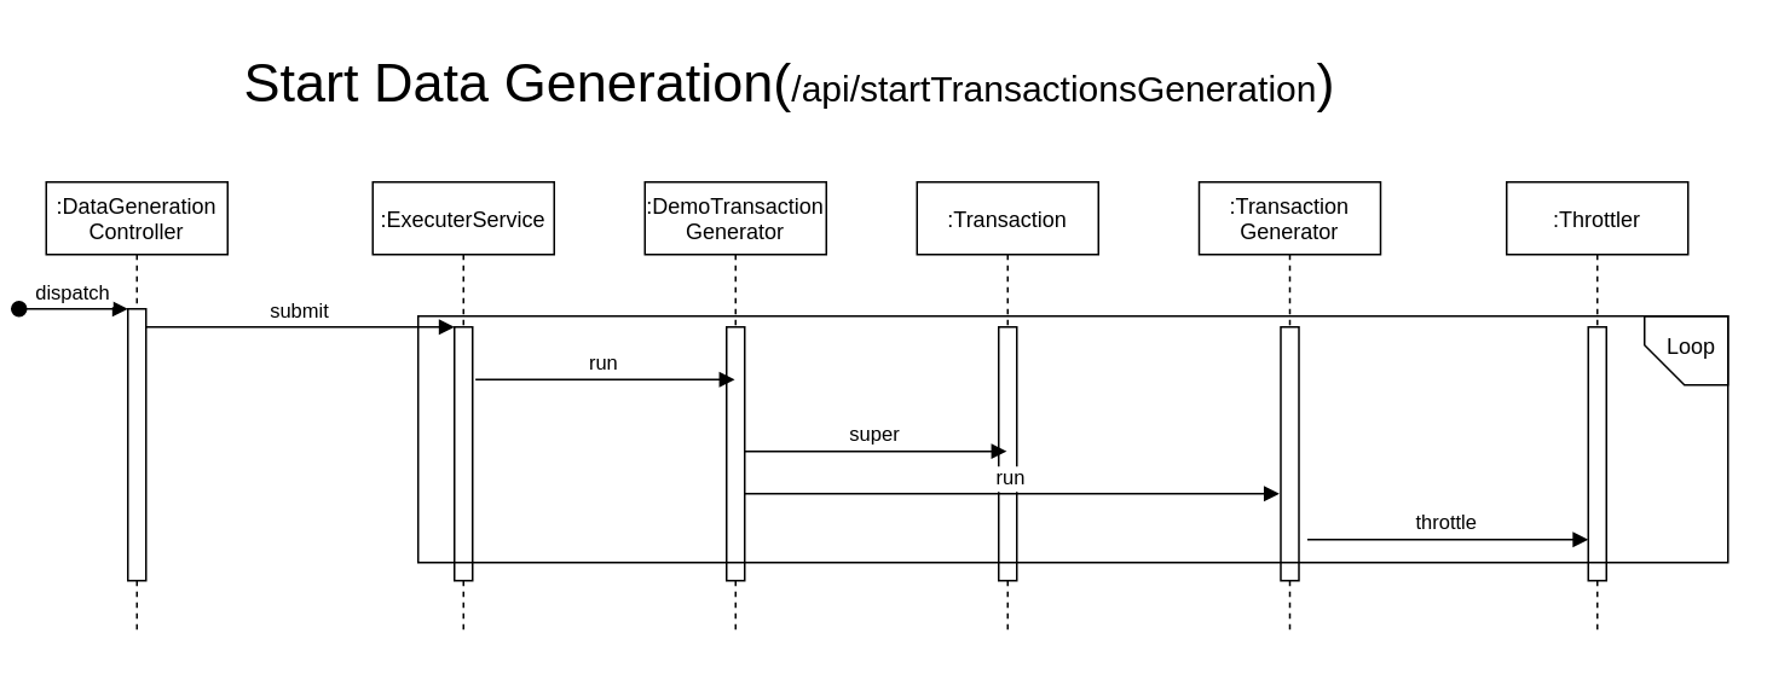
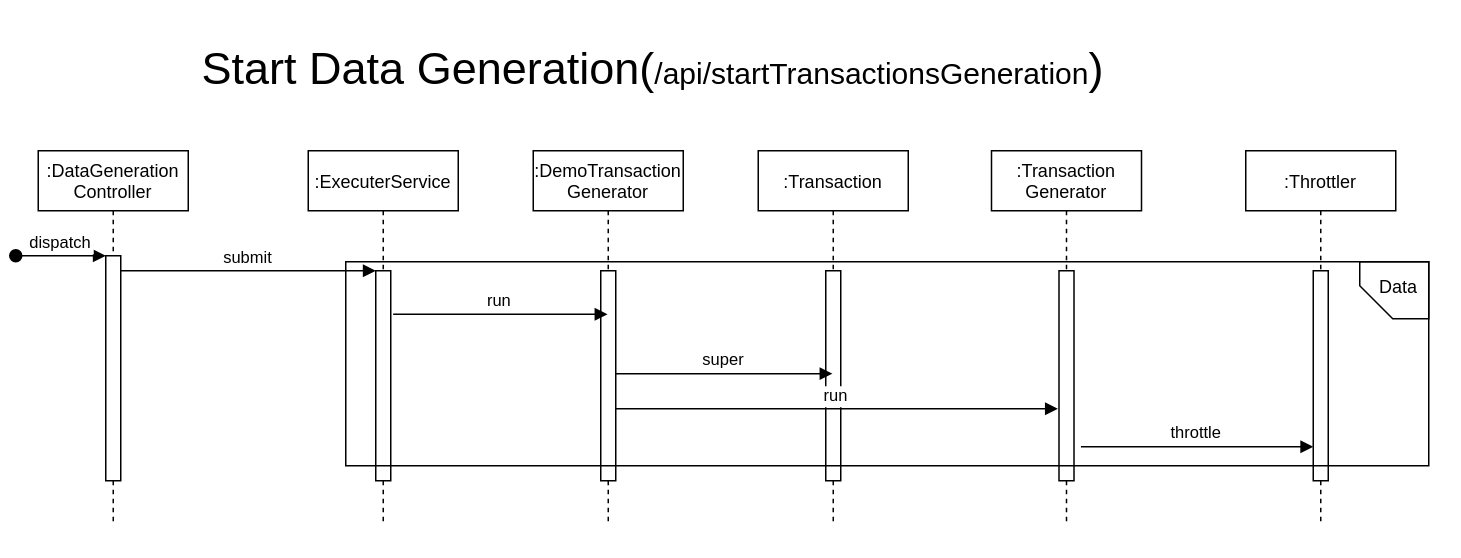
- <mxCell id="23" value="Loop" style="text;html=1;strokeColor=none;fillColor=none;align=center;verticalAlign=middle;whiteSpace=wrap;rounded=0;" vertex="1" parent="1"><mxGeometry x="907" y="181" width="40" height="20" as="geometry" /></mxCell>
+ <mxCell id="23" value="Data" style="text;html=1;strokeColor=none;fillColor=none;align=center;verticalAlign=middle;whiteSpace=wrap;rounded=0;" vertex="1" parent="1"><mxGeometry x="907" y="181" width="40" height="20" as="geometry" /></mxCell>
